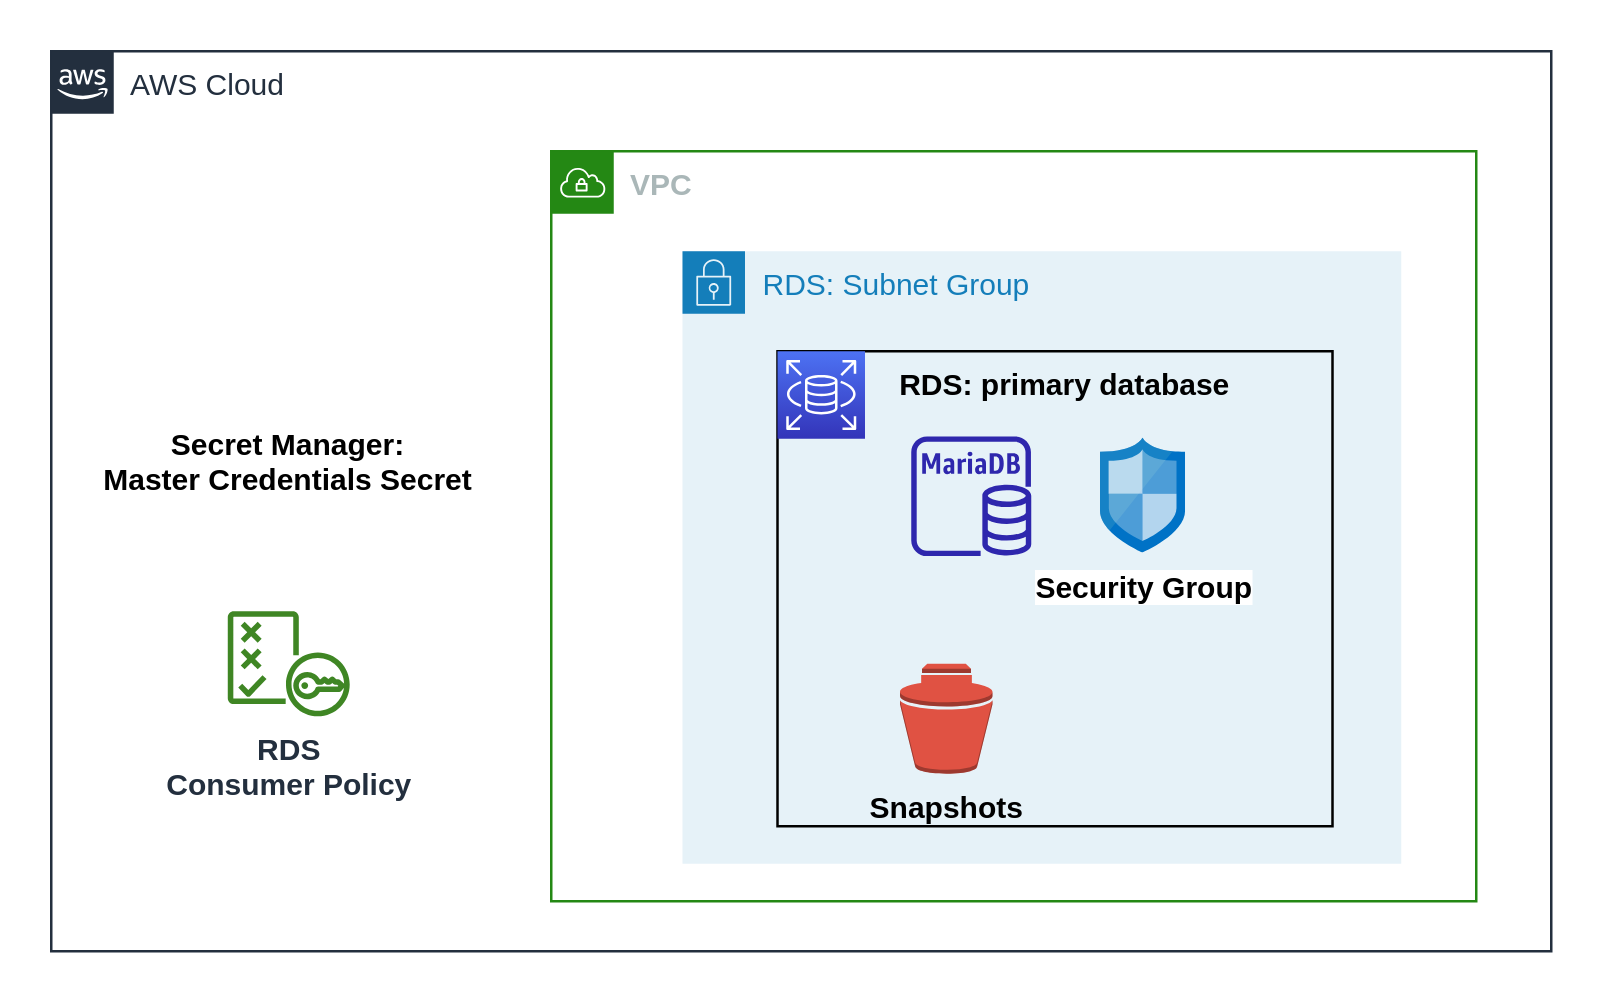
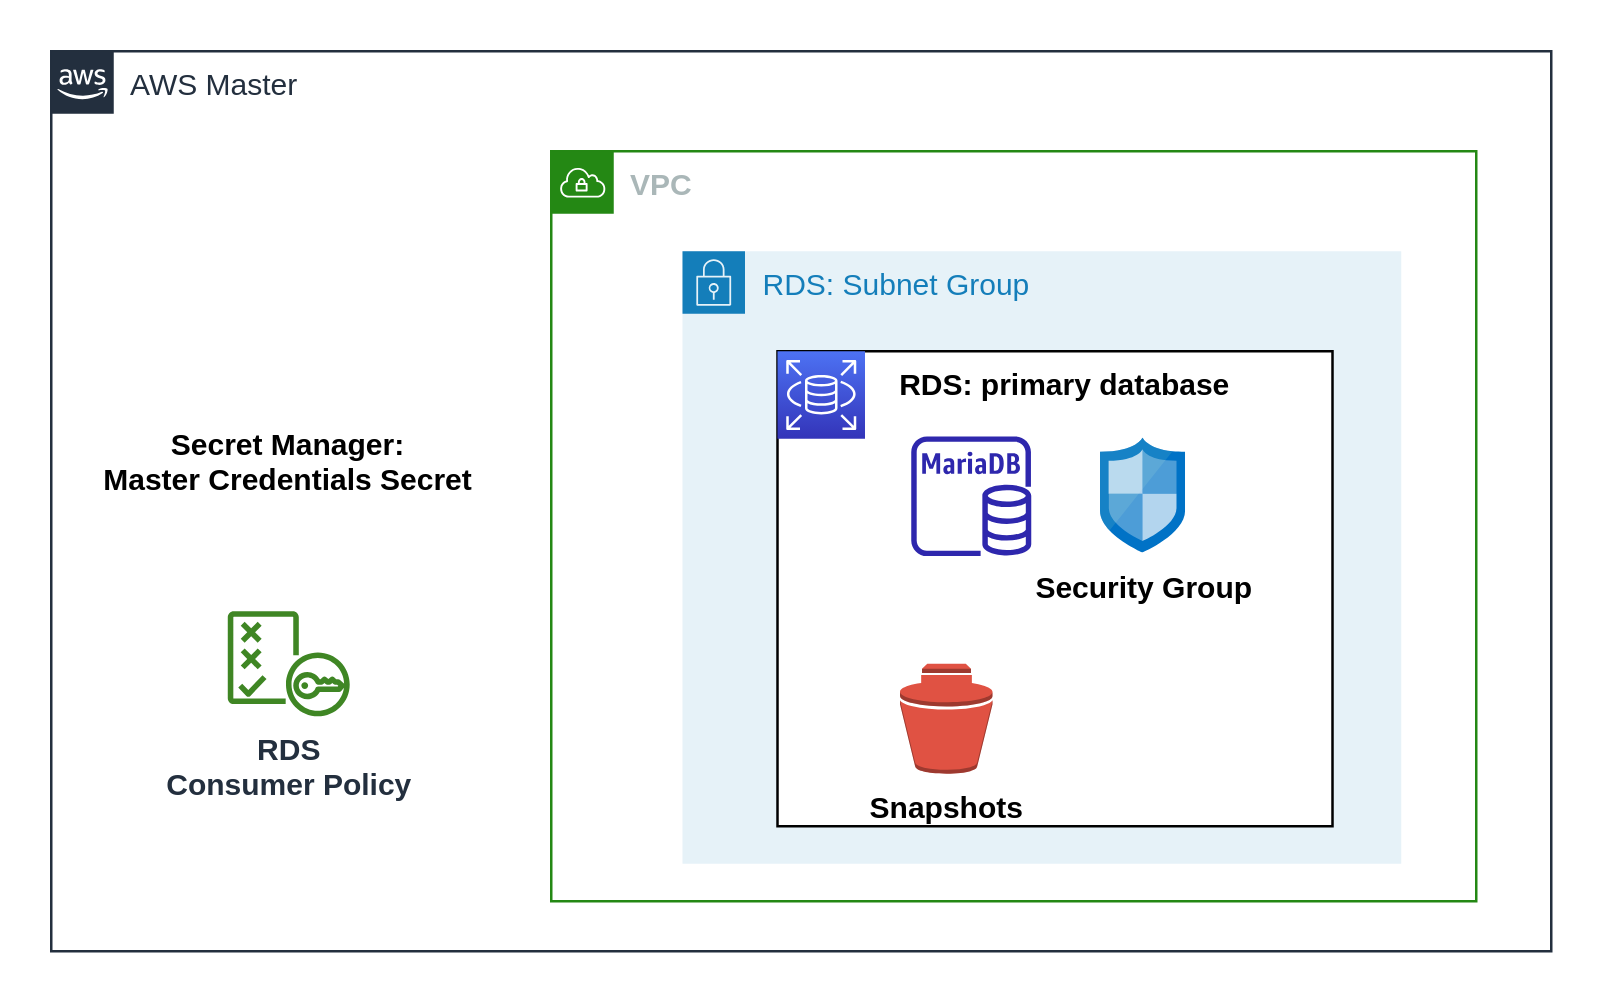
- <mxCell id="2" value="AWS Cloud" style="points=[[0,0],[0.25,0],[0.5,0],[0.75,0],[1,0],[1,0.25],[1,0.5],[1,0.75],[1,1],[0.75,1],[0.5,1],[0.25,1],[0,1],[0,0.75],[0,0.5],[0,0.25]];outlineConnect=0;gradientColor=none;html=1;whiteSpace=wrap;fontSize=12;fontStyle=0;shape=mxgraph.aws4.group;grIcon=mxgraph.aws4.group_aws_cloud_alt;strokeColor=#232F3E;fillColor=none;verticalAlign=top;align=left;spacingLeft=30;fontColor=#232F3E;dashed=0;labelBackgroundColor=none;container=1;pointerEvents=0;collapsible=0;recursiveResize=0;" parent="1" vertex="1"><mxGeometry x="20" y="20" width="600" height="360" as="geometry" /></mxCell>
+ <mxCell id="2" value="AWS Master" style="points=[[0,0],[0.25,0],[0.5,0],[0.75,0],[1,0],[1,0.25],[1,0.5],[1,0.75],[1,1],[0.75,1],[0.5,1],[0.25,1],[0,1],[0,0.75],[0,0.5],[0,0.25]];outlineConnect=0;gradientColor=none;html=1;whiteSpace=wrap;fontSize=12;fontStyle=0;shape=mxgraph.aws4.group;grIcon=mxgraph.aws4.group_aws_cloud_alt;strokeColor=#232F3E;fillColor=none;verticalAlign=top;align=left;spacingLeft=30;fontColor=#232F3E;dashed=0;labelBackgroundColor=none;container=1;pointerEvents=0;collapsible=0;recursiveResize=0;" parent="1" vertex="1"><mxGeometry x="20" y="20" width="600" height="360" as="geometry" /></mxCell>
- <mxCell id="6" value="&lt;b&gt;&amp;nbsp; &amp;nbsp; &amp;nbsp; &amp;nbsp; &amp;nbsp; &amp;nbsp; &amp;nbsp; RDS: primary database&lt;/b&gt;" style="rounded=0;whiteSpace=wrap;html=1;fontSize=12;align=left;labelPosition=center;verticalLabelPosition=middle;verticalAlign=top;fillColor=#e6f2f8;" parent="5" vertex="1"><mxGeometry width="222" height="190" as="geometry" /></mxCell>
+ <mxCell id="6" value="&lt;b&gt;&amp;nbsp; &amp;nbsp; &amp;nbsp; &amp;nbsp; &amp;nbsp; &amp;nbsp; &amp;nbsp; RDS: primary database&lt;/b&gt;" style="rounded=0;whiteSpace=wrap;html=1;fontSize=12;align=left;labelPosition=center;verticalLabelPosition=middle;verticalAlign=top;" parent="5" vertex="1"><mxGeometry width="222" height="190" as="geometry" /></mxCell>
